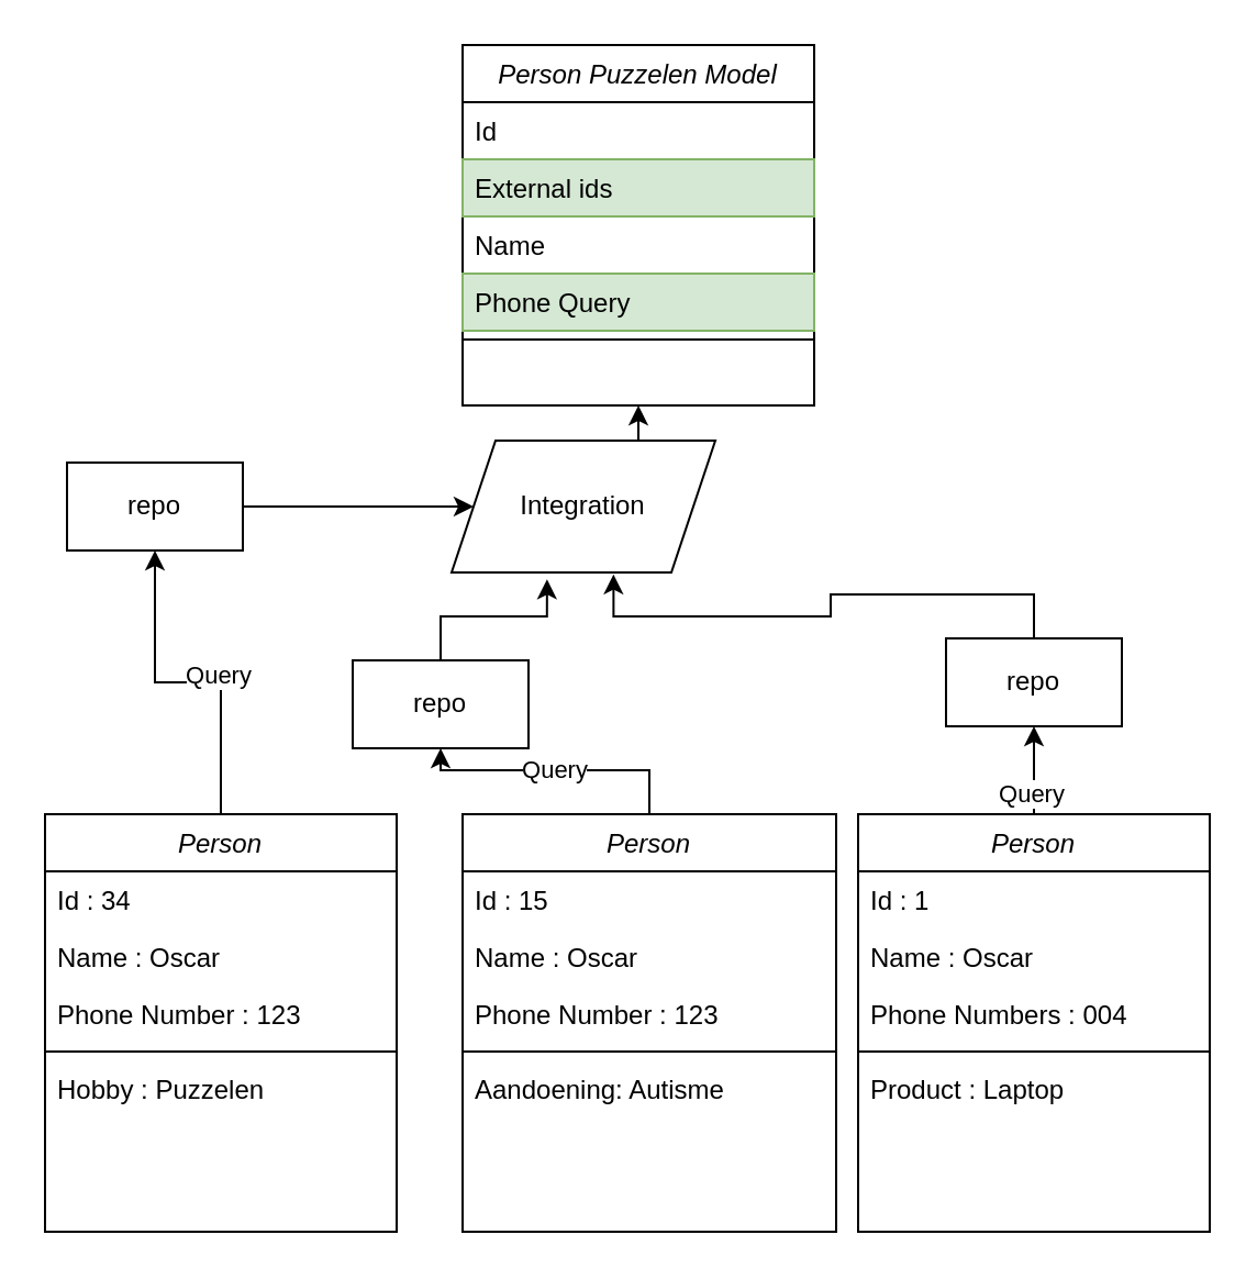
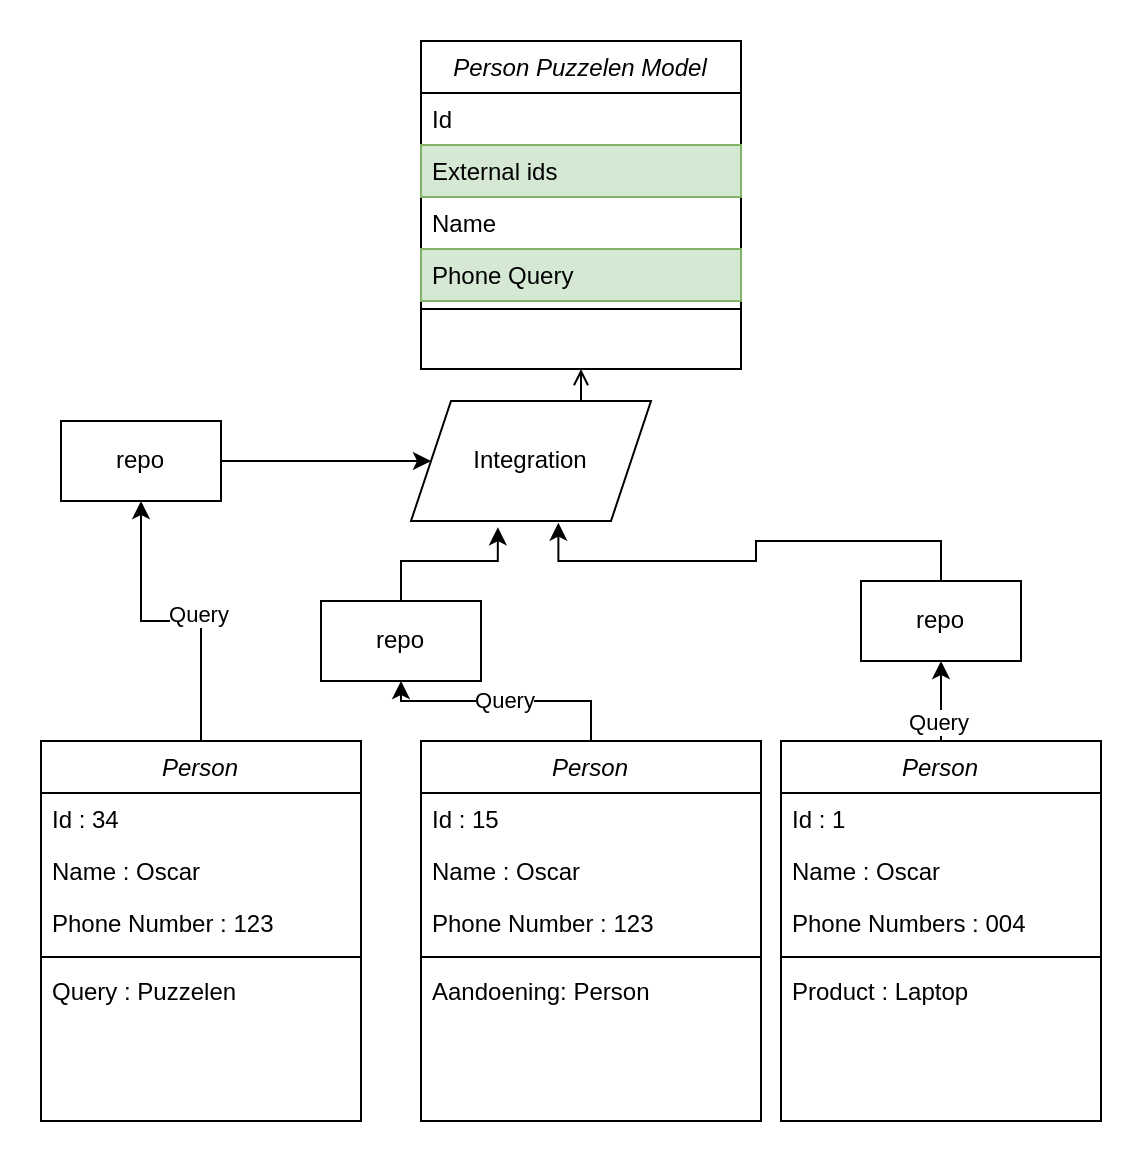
- <mxCell id="32" style="edgeStyle=orthogonalEdgeStyle;rounded=0;orthogonalLoop=1;jettySize=auto;html=1;exitX=0.5;exitY=0;exitDx=0;exitDy=0;entryX=0.5;entryY=1;entryDx=0;entryDy=0;" edge="1" parent="1" source="33" target="26"><mxGeometry relative="1" as="geometry" /></mxCell>
+ <mxCell id="32" style="edgeStyle=orthogonalEdgeStyle;rounded=0;orthogonalLoop=1;jettySize=auto;html=1;exitX=0.5;exitY=0;exitDx=0;exitDy=0;entryX=0.5;entryY=1;entryDx=0;entryDy=0;endArrow=open;" edge="1" parent="1" source="33" target="26"><mxGeometry relative="1" as="geometry" /></mxCell>
- <mxCell id="9" value="Hobby : Puzzelen" style="text;align=left;verticalAlign=top;spacingLeft=4;spacingRight=4;overflow=hidden;rotatable=0;points=[[0,0.5],[1,0.5]];portConstraint=eastwest;rounded=0;shadow=0;html=0;" vertex="1" parent="4"><mxGeometry y="112" width="160" height="26" as="geometry" /></mxCell>
+ <mxCell id="9" value="Query : Puzzelen" style="text;align=left;verticalAlign=top;spacingLeft=4;spacingRight=4;overflow=hidden;rotatable=0;points=[[0,0.5],[1,0.5]];portConstraint=eastwest;rounded=0;shadow=0;html=0;" vertex="1" parent="4"><mxGeometry y="112" width="160" height="26" as="geometry" /></mxCell>
- <mxCell id="16" value="Aandoening: Autisme" style="text;align=left;verticalAlign=top;spacingLeft=4;spacingRight=4;overflow=hidden;rotatable=0;points=[[0,0.5],[1,0.5]];portConstraint=eastwest;rounded=0;shadow=0;html=0;" vertex="1" parent="11"><mxGeometry y="112" width="170" height="26" as="geometry" /></mxCell>
+ <mxCell id="16" value="Aandoening: Person" style="text;align=left;verticalAlign=top;spacingLeft=4;spacingRight=4;overflow=hidden;rotatable=0;points=[[0,0.5],[1,0.5]];portConstraint=eastwest;rounded=0;shadow=0;html=0;" vertex="1" parent="11"><mxGeometry y="112" width="170" height="26" as="geometry" /></mxCell>
